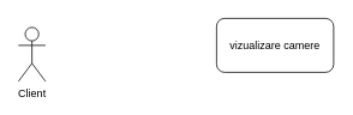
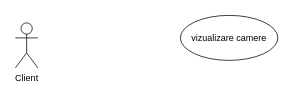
- <mxCell id="3" value="vizualizare camere" style="whiteSpace=wrap;html=1;rounded=1;" vertex="1" parent="1"><mxGeometry x="240" y="20" width="130" height="60" as="geometry" /></mxCell>
+ <mxCell id="3" value="vizualizare camere" style="ellipse;whiteSpace=wrap;html=1;" vertex="1" parent="1"><mxGeometry x="240" y="20" width="130" height="60" as="geometry" /></mxCell>
